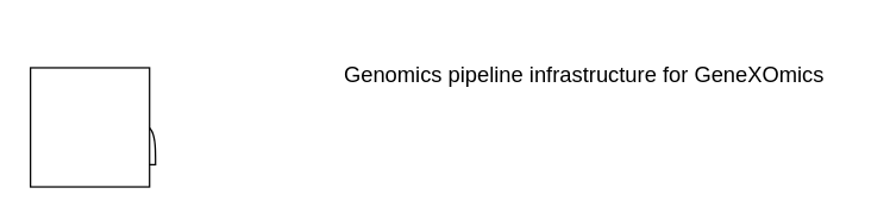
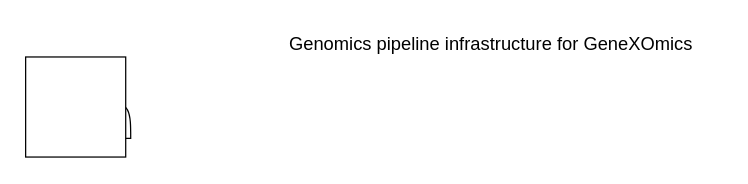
- <mxCell id="3" value="&lt;span lang=&quot;EN-US&quot; style=&quot;font-size:11.0pt;line-height:&lt;br/&gt;105%;font-family:&amp;quot;Aptos&amp;quot;,sans-serif;mso-fareast-font-family:Aptos;mso-bidi-font-family:&lt;br/&gt;&amp;quot;Times New Roman&amp;quot;;mso-ansi-language:EN-US;mso-fareast-language:EN-US;&lt;br/&gt;mso-bidi-language:AR-SA&quot;&gt;Genomics pipeline infrastructure for GeneXOmics&lt;/span&gt;" style="text;whiteSpace=wrap;html=1;" vertex="1" parent="1"><mxGeometry x="229" y="35" width="347" height="40" as="geometry" /></mxCell>
+ <mxCell id="3" value="&lt;span lang=&quot;EN-US&quot; style=&quot;font-size:11.0pt;line-height:&lt;br/&gt;105%;font-family:&amp;quot;Aptos&amp;quot;,sans-serif;mso-fareast-font-family:Aptos;mso-bidi-font-family:&lt;br/&gt;&amp;quot;Times New Roman&amp;quot;;mso-ansi-language:EN-US;mso-fareast-language:EN-US;&lt;br/&gt;mso-bidi-language:AR-SA&quot;&gt;Genomics pipeline infrastructure for GeneXOmics&lt;/span&gt;" style="text;whiteSpace=wrap;html=1;" vertex="1" parent="1"><mxGeometry x="229" y="20" width="347" height="40" as="geometry" /></mxCell>
